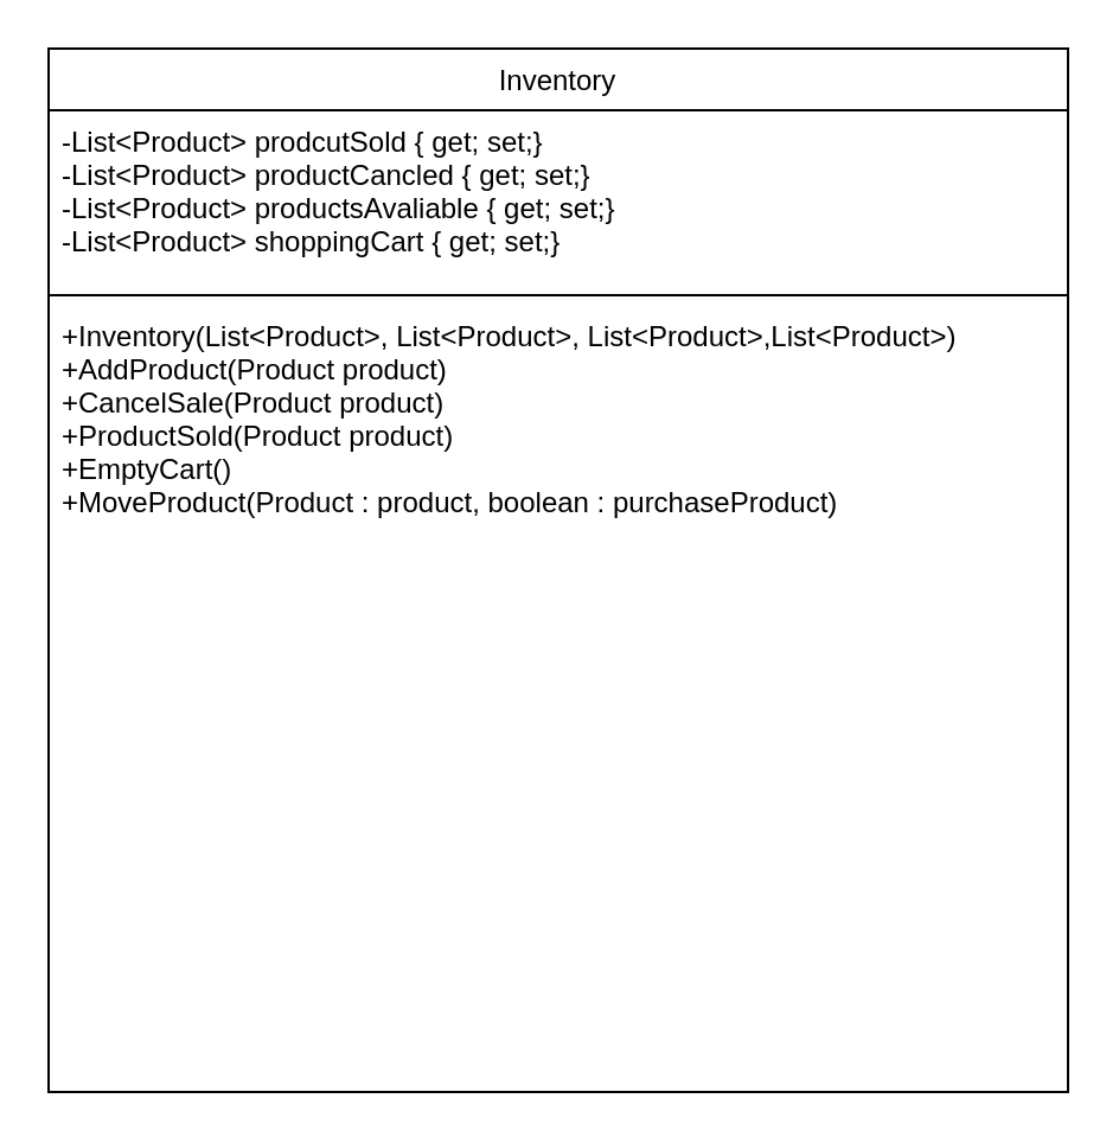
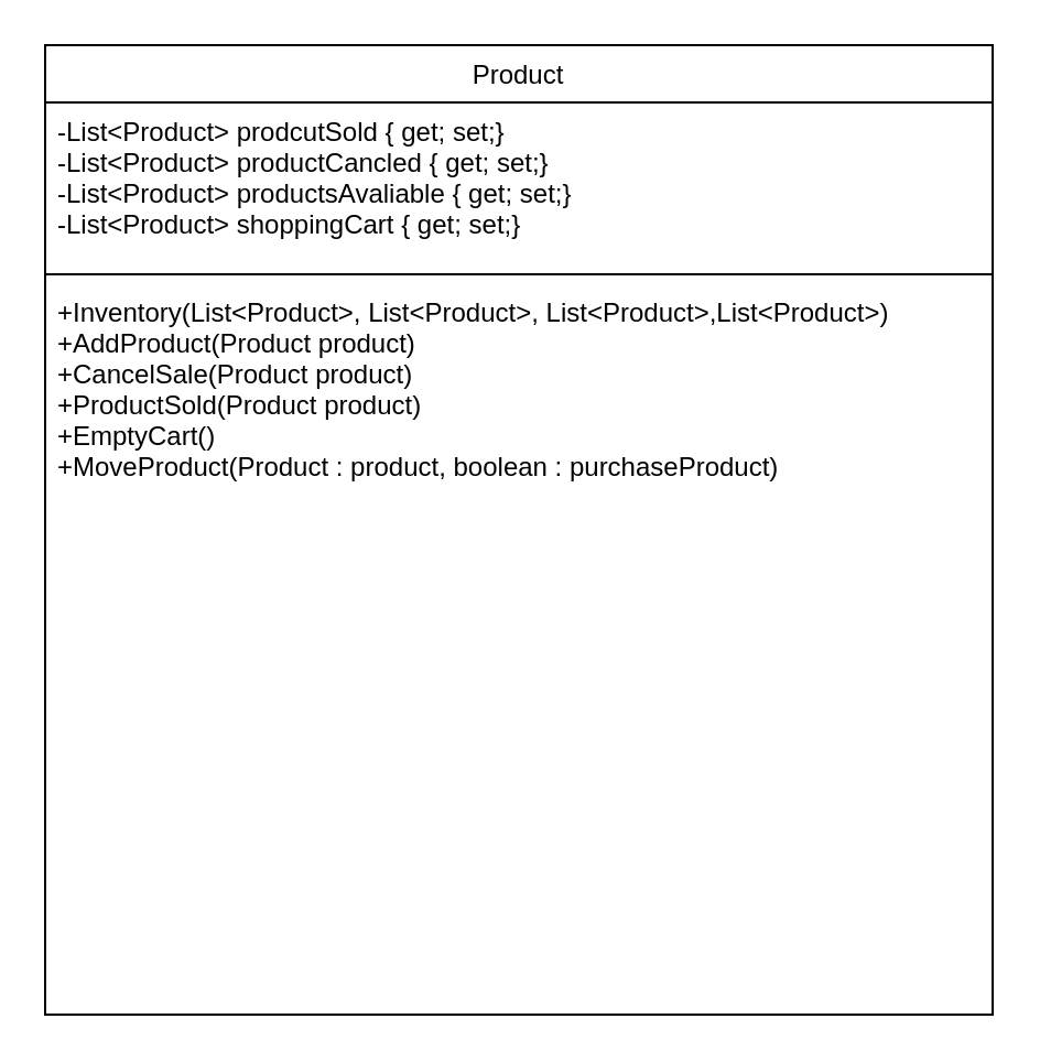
- <mxCell id="2" value="Inventory" style="swimlane;fontStyle=0;align=center;verticalAlign=top;childLayout=stackLayout;horizontal=1;startSize=26;horizontalStack=0;resizeParent=1;resizeLast=0;collapsible=1;marginBottom=0;rounded=0;shadow=0;strokeWidth=1;" vertex="1" parent="1"><mxGeometry x="20" y="20" width="430" height="440" as="geometry"><mxRectangle x="130" y="380" width="160" height="26" as="alternateBounds" /></mxGeometry></mxCell>
+ <mxCell id="2" value="Product" style="swimlane;fontStyle=0;align=center;verticalAlign=top;childLayout=stackLayout;horizontal=1;startSize=26;horizontalStack=0;resizeParent=1;resizeLast=0;collapsible=1;marginBottom=0;rounded=0;shadow=0;strokeWidth=1;" vertex="1" parent="1"><mxGeometry x="20" y="20" width="430" height="440" as="geometry"><mxRectangle x="130" y="380" width="160" height="26" as="alternateBounds" /></mxGeometry></mxCell>
